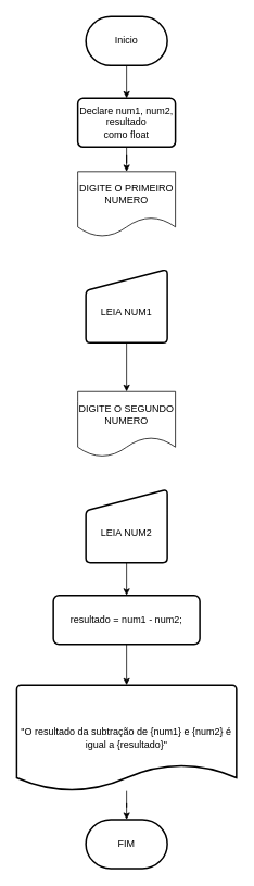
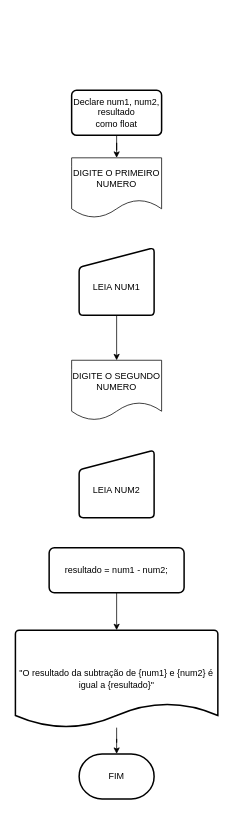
- <mxCell id="3" value="&lt;div&gt;Inicio&lt;/div&gt;" style="strokeWidth=2;html=1;shape=mxgraph.flowchart.terminator;whiteSpace=wrap;" parent="1" vertex="1"><mxGeometry x="105" y="20" width="100" height="60" as="geometry" /></mxCell>
- <mxCell id="2" value="" style="edgeStyle=orthogonalEdgeStyle;rounded=0;orthogonalLoop=1;jettySize=auto;html=1;entryX=0.5;entryY=0;entryDx=0;entryDy=0;" parent="1" source="3" target="6" edge="1"><mxGeometry relative="1" as="geometry" /></mxCell>
- <mxCell id="10" value="" style="edgeStyle=orthogonalEdgeStyle;rounded=0;orthogonalLoop=1;jettySize=auto;html=1;" parent="1" source="11" target="13" edge="1"><mxGeometry relative="1" as="geometry" /></mxCell>
